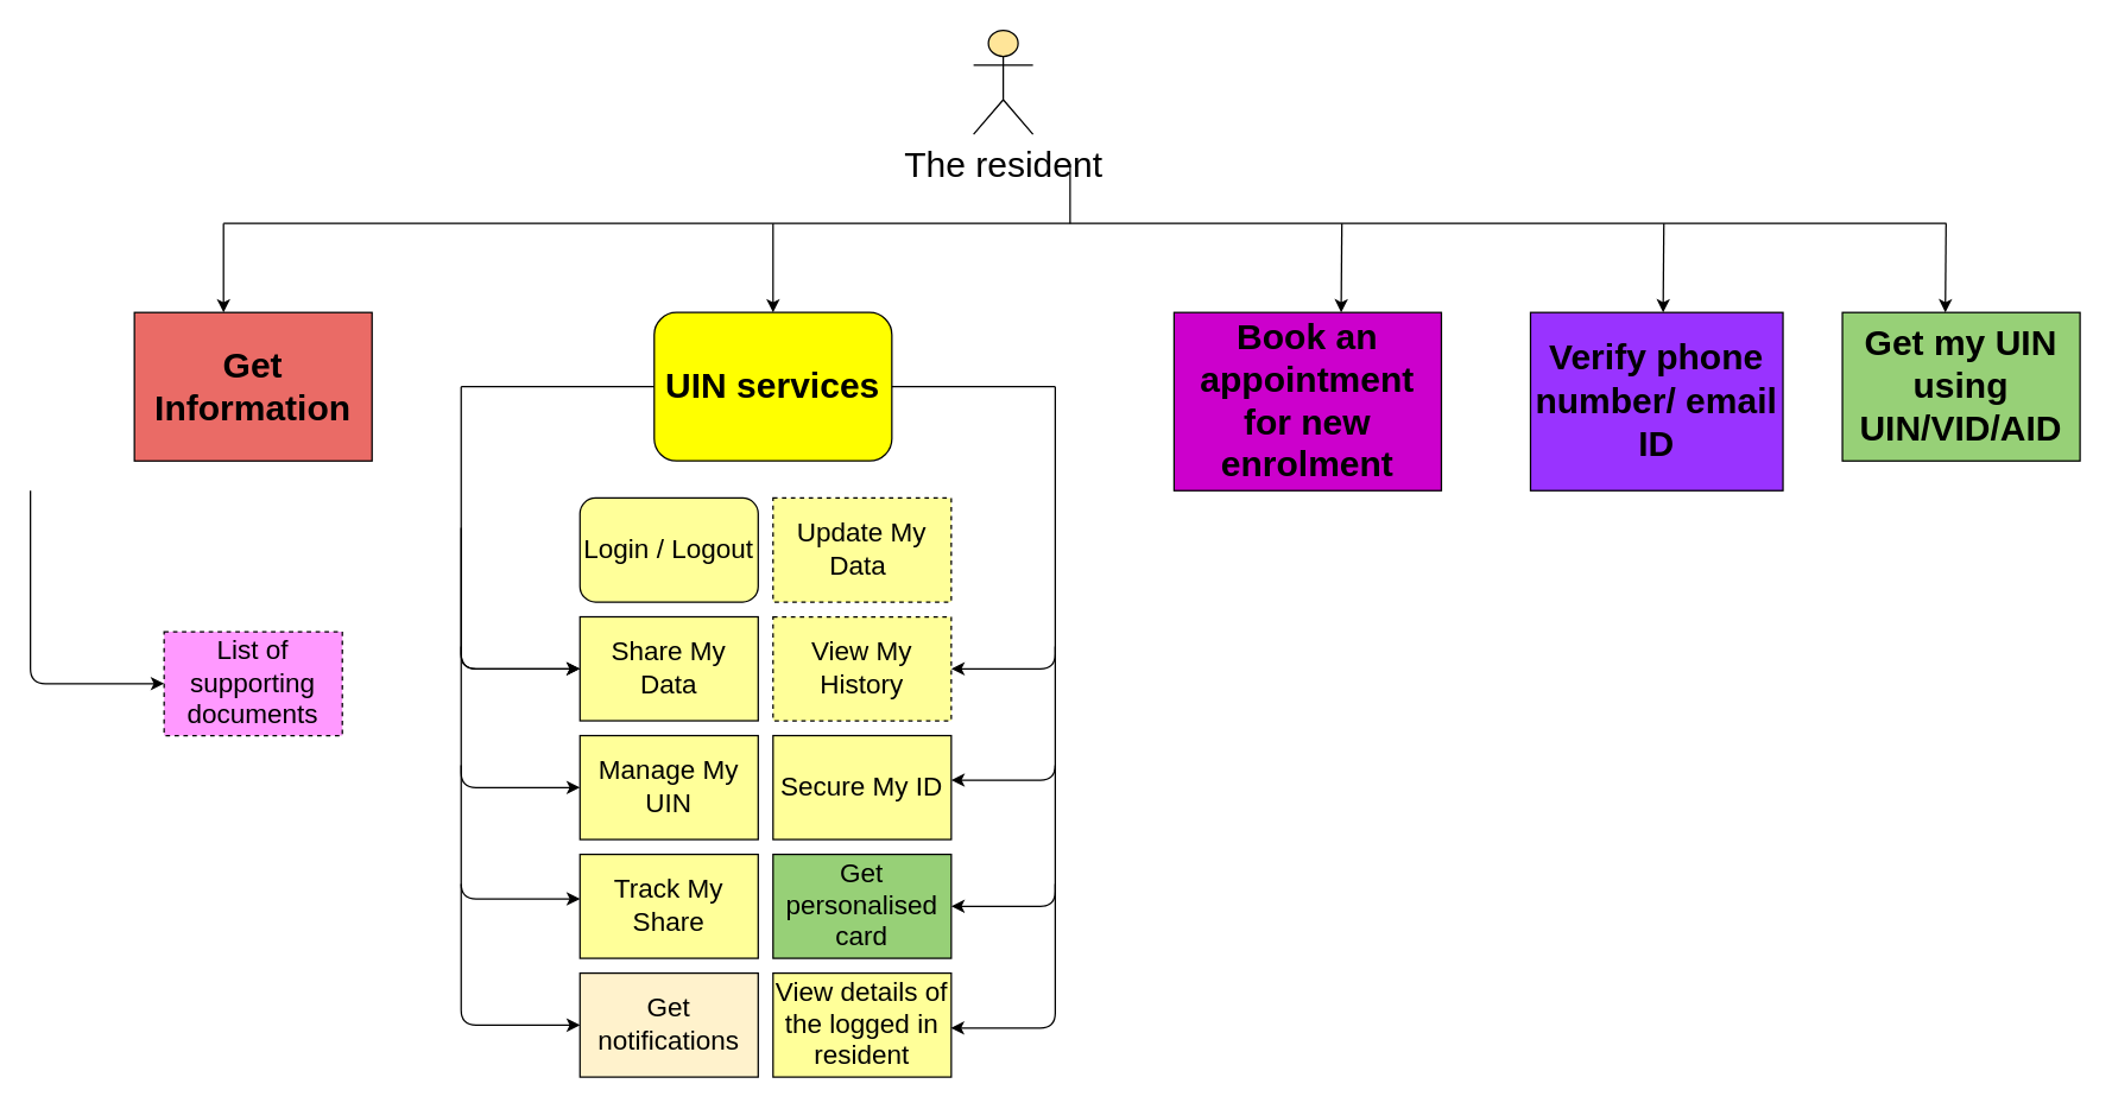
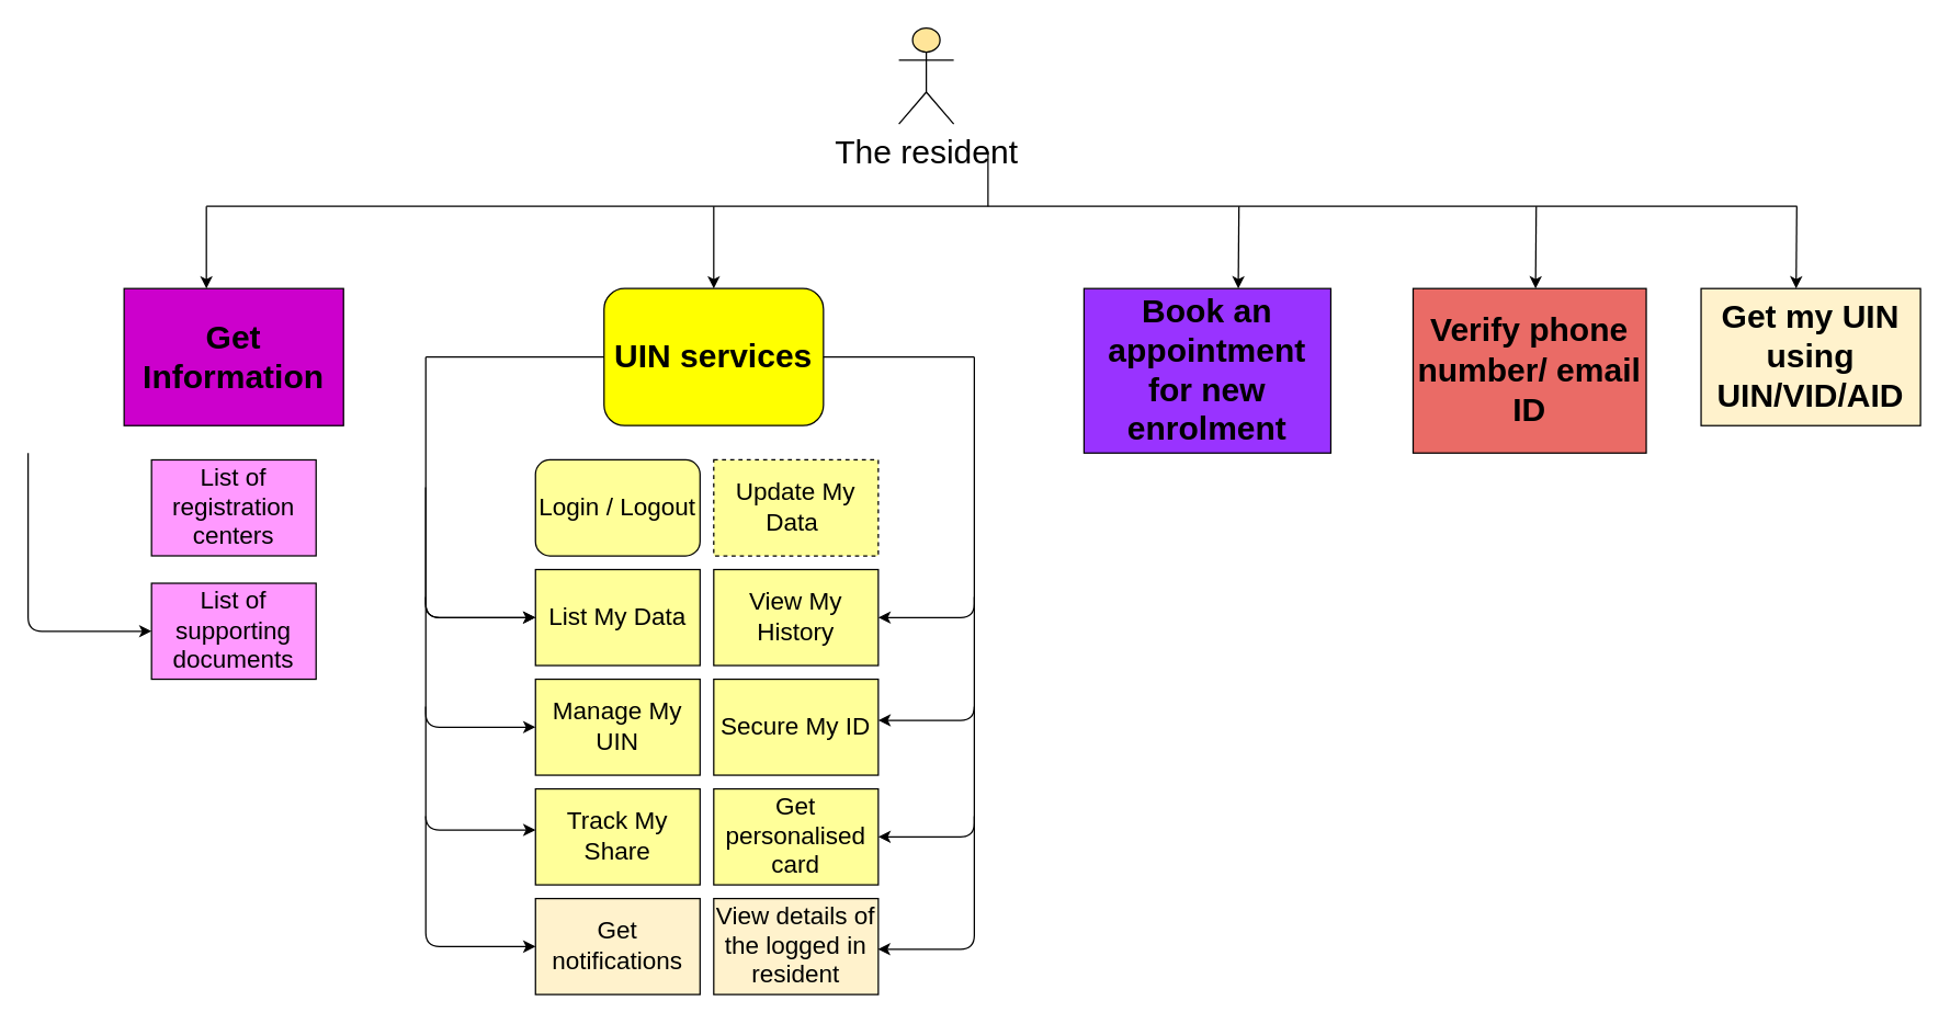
- <mxCell id="8" value="&lt;span&gt;&lt;font style=&quot;font-size: 24px&quot;&gt;&lt;b&gt;Get Information&lt;/b&gt;&lt;/font&gt;&lt;/span&gt;" style="rounded=0;whiteSpace=wrap;html=1;fillColor=#ea6b66;" parent="1" vertex="1"><mxGeometry x="90" y="210" width="160" height="100" as="geometry" /></mxCell>
+ <mxCell id="8" value="&lt;span&gt;&lt;font style=&quot;font-size: 24px&quot;&gt;&lt;b&gt;Get Information&lt;/b&gt;&lt;/font&gt;&lt;/span&gt;" style="rounded=0;whiteSpace=wrap;html=1;fillColor=#CC00CC;" parent="1" vertex="1"><mxGeometry x="90" y="210" width="160" height="100" as="geometry" /></mxCell>
- <mxCell id="35" value="&lt;b&gt;&lt;font style=&quot;font-size: 24px&quot;&gt;Get my UIN using UIN/VID/AID&lt;/font&gt;&lt;/b&gt;" style="rounded=0;whiteSpace=wrap;html=1;fillColor=#97D077;" parent="1" vertex="1"><mxGeometry x="1240" y="210" width="160" height="100" as="geometry" /></mxCell>
+ <mxCell id="35" value="&lt;b&gt;&lt;font style=&quot;font-size: 24px&quot;&gt;Get my UIN using UIN/VID/AID&lt;/font&gt;&lt;/b&gt;" style="rounded=0;whiteSpace=wrap;html=1;fillColor=#fff2cc;" parent="1" vertex="1"><mxGeometry x="1240" y="210" width="160" height="100" as="geometry" /></mxCell>
- <mxCell id="32" value="&lt;span&gt;&lt;font style=&quot;font-size: 24px&quot;&gt;&lt;b&gt;Book an appointment for new enrolment&lt;/b&gt;&lt;/font&gt;&lt;/span&gt;" style="rounded=0;whiteSpace=wrap;html=1;fillColor=#cc00cc;" parent="1" vertex="1"><mxGeometry x="790" y="210" width="180" height="120" as="geometry" /></mxCell>
+ <mxCell id="32" value="&lt;span&gt;&lt;font style=&quot;font-size: 24px&quot;&gt;&lt;b&gt;Book an appointment for new enrolment&lt;/b&gt;&lt;/font&gt;&lt;/span&gt;" style="rounded=0;whiteSpace=wrap;html=1;fillColor=#9933FF;" parent="1" vertex="1"><mxGeometry x="790" y="210" width="180" height="120" as="geometry" /></mxCell>
- <mxCell id="33" value="&lt;b&gt;&lt;font style=&quot;font-size: 24px&quot;&gt;Verify phone number/ email ID&lt;/font&gt;&lt;/b&gt;" style="rounded=0;whiteSpace=wrap;html=1;fillColor=#9933ff;" parent="1" vertex="1"><mxGeometry x="1030" y="210" width="170" height="120" as="geometry" /></mxCell>
+ <mxCell id="33" value="&lt;b&gt;&lt;font style=&quot;font-size: 24px&quot;&gt;Verify phone number/ email ID&lt;/font&gt;&lt;/b&gt;" style="rounded=0;whiteSpace=wrap;html=1;fillColor=#EA6B66;" parent="1" vertex="1"><mxGeometry x="1030" y="210" width="170" height="120" as="geometry" /></mxCell>
+ <mxCell id="9" value="&lt;font style=&quot;font-size: 18px&quot;&gt;List of registration centers&lt;/font&gt;" style="rounded=0;whiteSpace=wrap;html=1;fillColor=#FF99FF;" parent="1" vertex="1"><mxGeometry x="110" y="335" width="120" height="70" as="geometry" /></mxCell>
- <mxCell id="13" value="&lt;span&gt;&lt;font style=&quot;font-size: 18px&quot;&gt;Share My Data&lt;/font&gt;&lt;/span&gt;" style="rounded=0;whiteSpace=wrap;html=1;fillColor=#FFFF99;strokeColor=#000000;" parent="1" vertex="1"><mxGeometry x="390" y="415" width="120" height="70" as="geometry" /></mxCell>
+ <mxCell id="13" value="&lt;span&gt;&lt;font style=&quot;font-size: 18px&quot;&gt;List My Data&lt;/font&gt;&lt;/span&gt;" style="rounded=0;whiteSpace=wrap;html=1;fillColor=#FFFF99;strokeColor=#000000;" parent="1" vertex="1"><mxGeometry x="390" y="415" width="120" height="70" as="geometry" /></mxCell>
- <mxCell id="20" value="&lt;font style=&quot;font-size: 18px;&quot;&gt;View My History&lt;/font&gt;" style="rounded=0;whiteSpace=wrap;html=1;fillColor=#FFFF99;dashed=1;" parent="1" vertex="1"><mxGeometry x="520" y="415" width="120" height="70" as="geometry" /></mxCell>
+ <mxCell id="20" value="&lt;font style=&quot;font-size: 18px;&quot;&gt;View My History&lt;/font&gt;" style="rounded=0;whiteSpace=wrap;html=1;fillColor=#FFFF99;" parent="1" vertex="1"><mxGeometry x="520" y="415" width="120" height="70" as="geometry" /></mxCell>
- <mxCell id="10" value="&lt;font style=&quot;font-size: 18px&quot;&gt;List of supporting documents&lt;/font&gt;" style="rounded=0;whiteSpace=wrap;html=1;fillColor=#FF99FF;dashed=1;" parent="1" vertex="1"><mxGeometry x="110" y="425" width="120" height="70" as="geometry" /></mxCell>
+ <mxCell id="10" value="&lt;font style=&quot;font-size: 18px&quot;&gt;List of supporting documents&lt;/font&gt;" style="rounded=0;whiteSpace=wrap;html=1;fillColor=#FF99FF;" parent="1" vertex="1"><mxGeometry x="110" y="425" width="120" height="70" as="geometry" /></mxCell>
- <mxCell id="22" value="&lt;font style=&quot;font-size: 18px&quot;&gt;Get personalised card&lt;/font&gt;" style="rounded=0;whiteSpace=wrap;html=1;fillColor=#97d077;" parent="1" vertex="1"><mxGeometry x="520" y="575" width="120" height="70" as="geometry" /></mxCell>
+ <mxCell id="22" value="&lt;font style=&quot;font-size: 18px&quot;&gt;Get personalised card&lt;/font&gt;" style="rounded=0;whiteSpace=wrap;html=1;fillColor=#FFFF99;" parent="1" vertex="1"><mxGeometry x="520" y="575" width="120" height="70" as="geometry" /></mxCell>
- <mxCell id="25" value="&lt;font style=&quot;font-size: 18px&quot;&gt;View details of the logged in resident&lt;/font&gt;" style="rounded=0;whiteSpace=wrap;html=1;fillColor=#FFFF99;" parent="1" vertex="1"><mxGeometry x="520" y="655" width="120" height="70" as="geometry" /></mxCell>
+ <mxCell id="25" value="&lt;font style=&quot;font-size: 18px&quot;&gt;View details of the logged in resident&lt;/font&gt;" style="rounded=0;whiteSpace=wrap;html=1;fillColor=#fff2cc;" parent="1" vertex="1"><mxGeometry x="520" y="655" width="120" height="70" as="geometry" /></mxCell>
